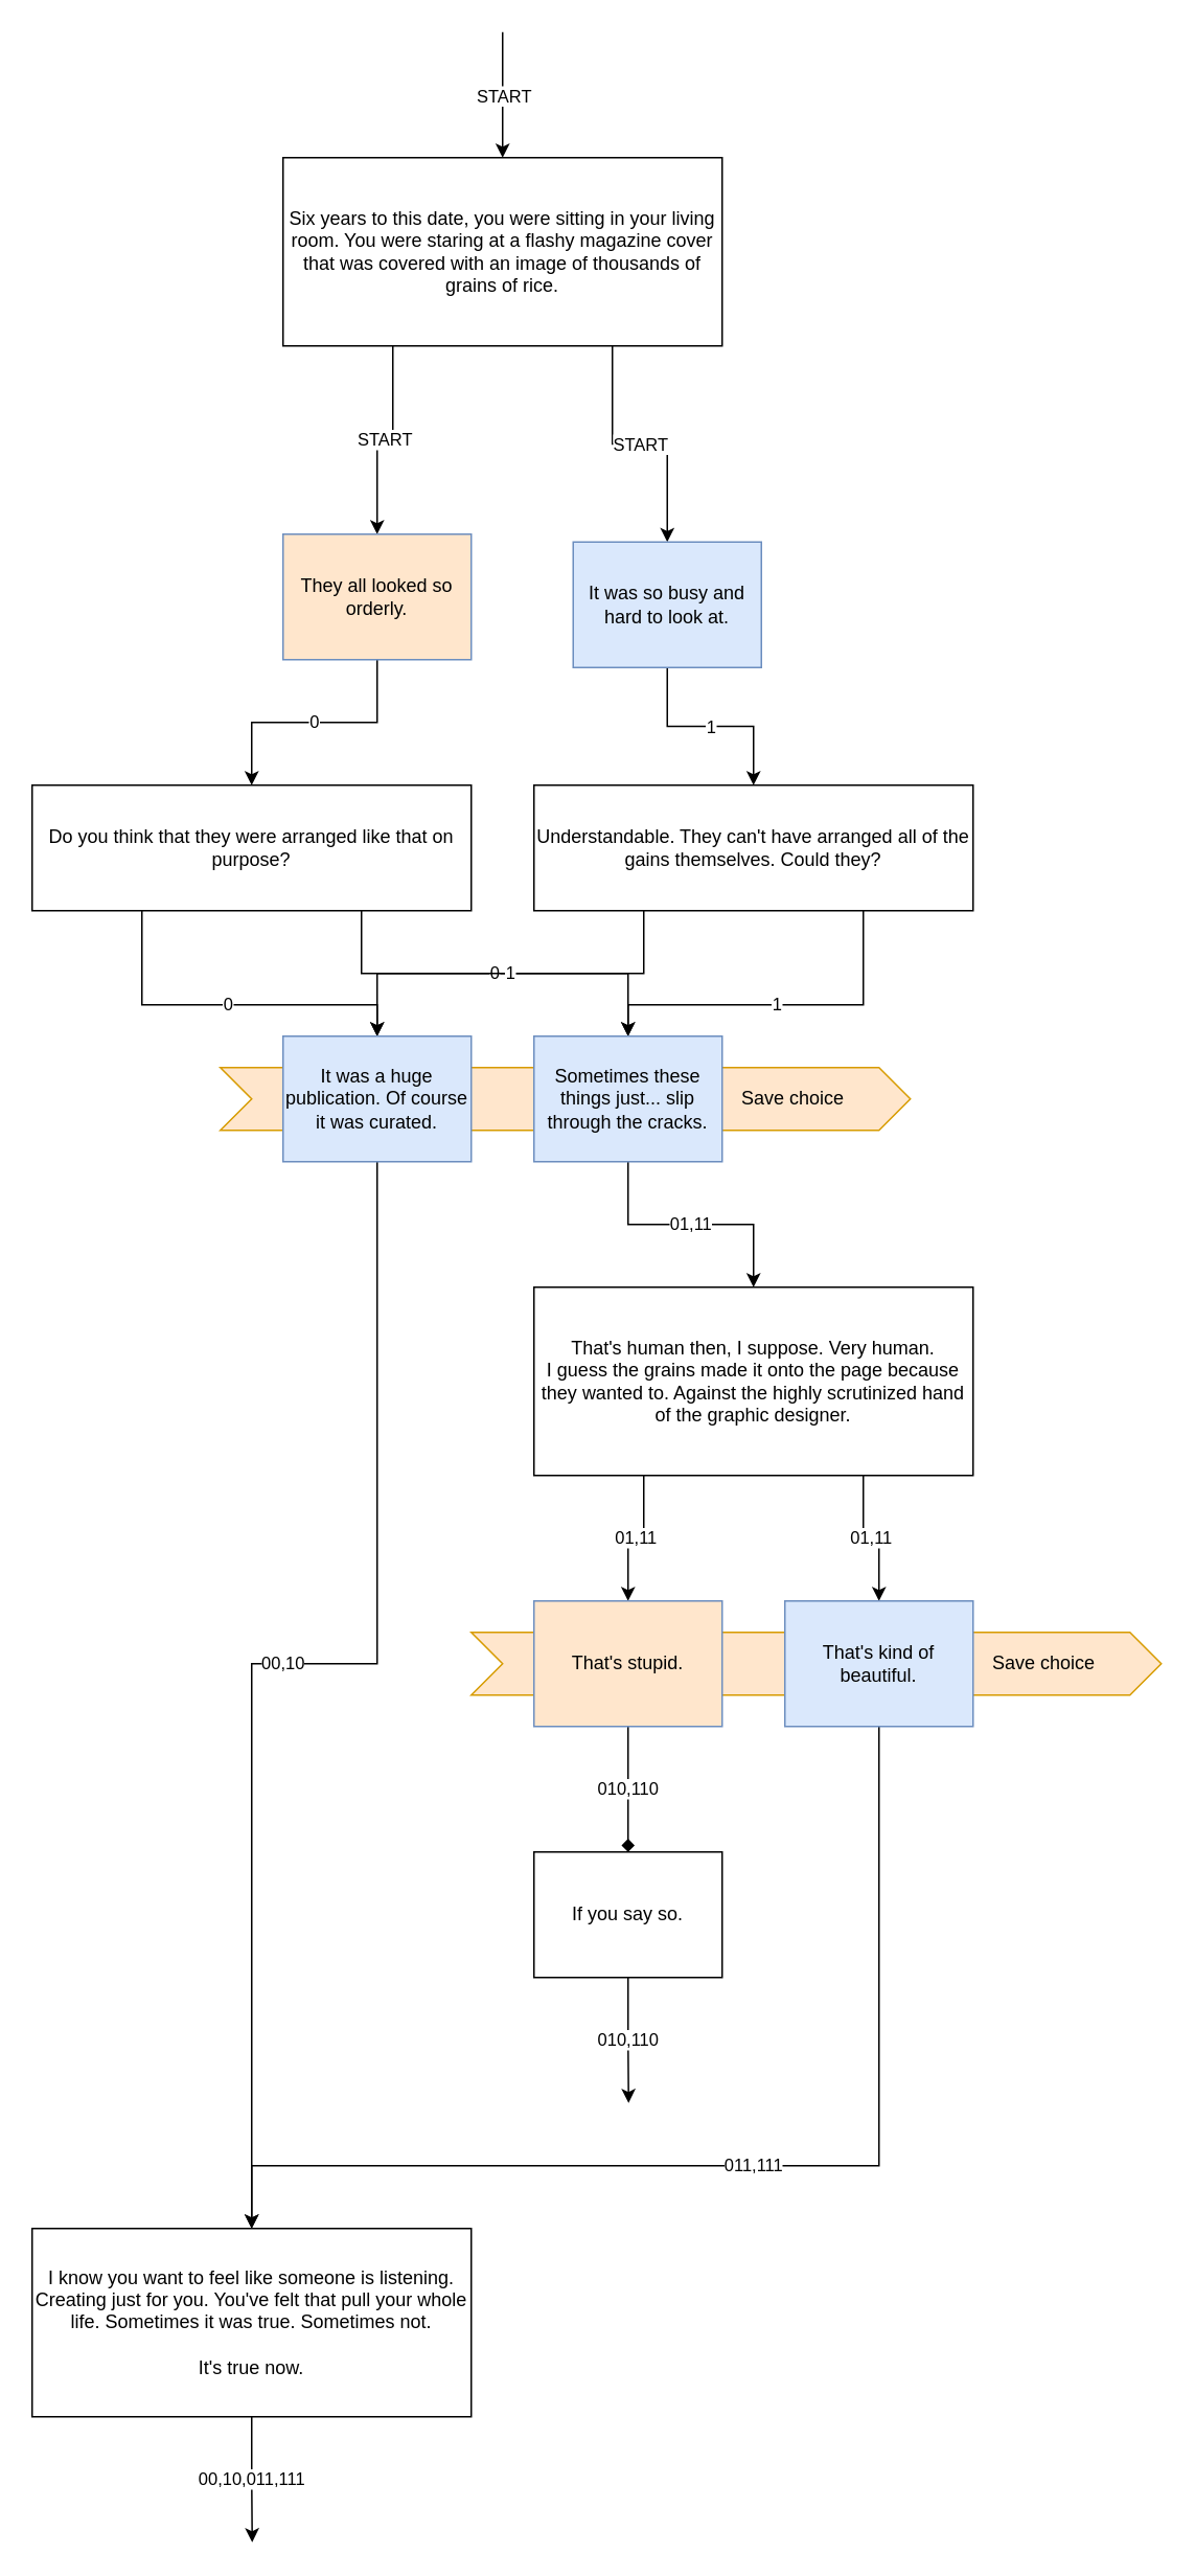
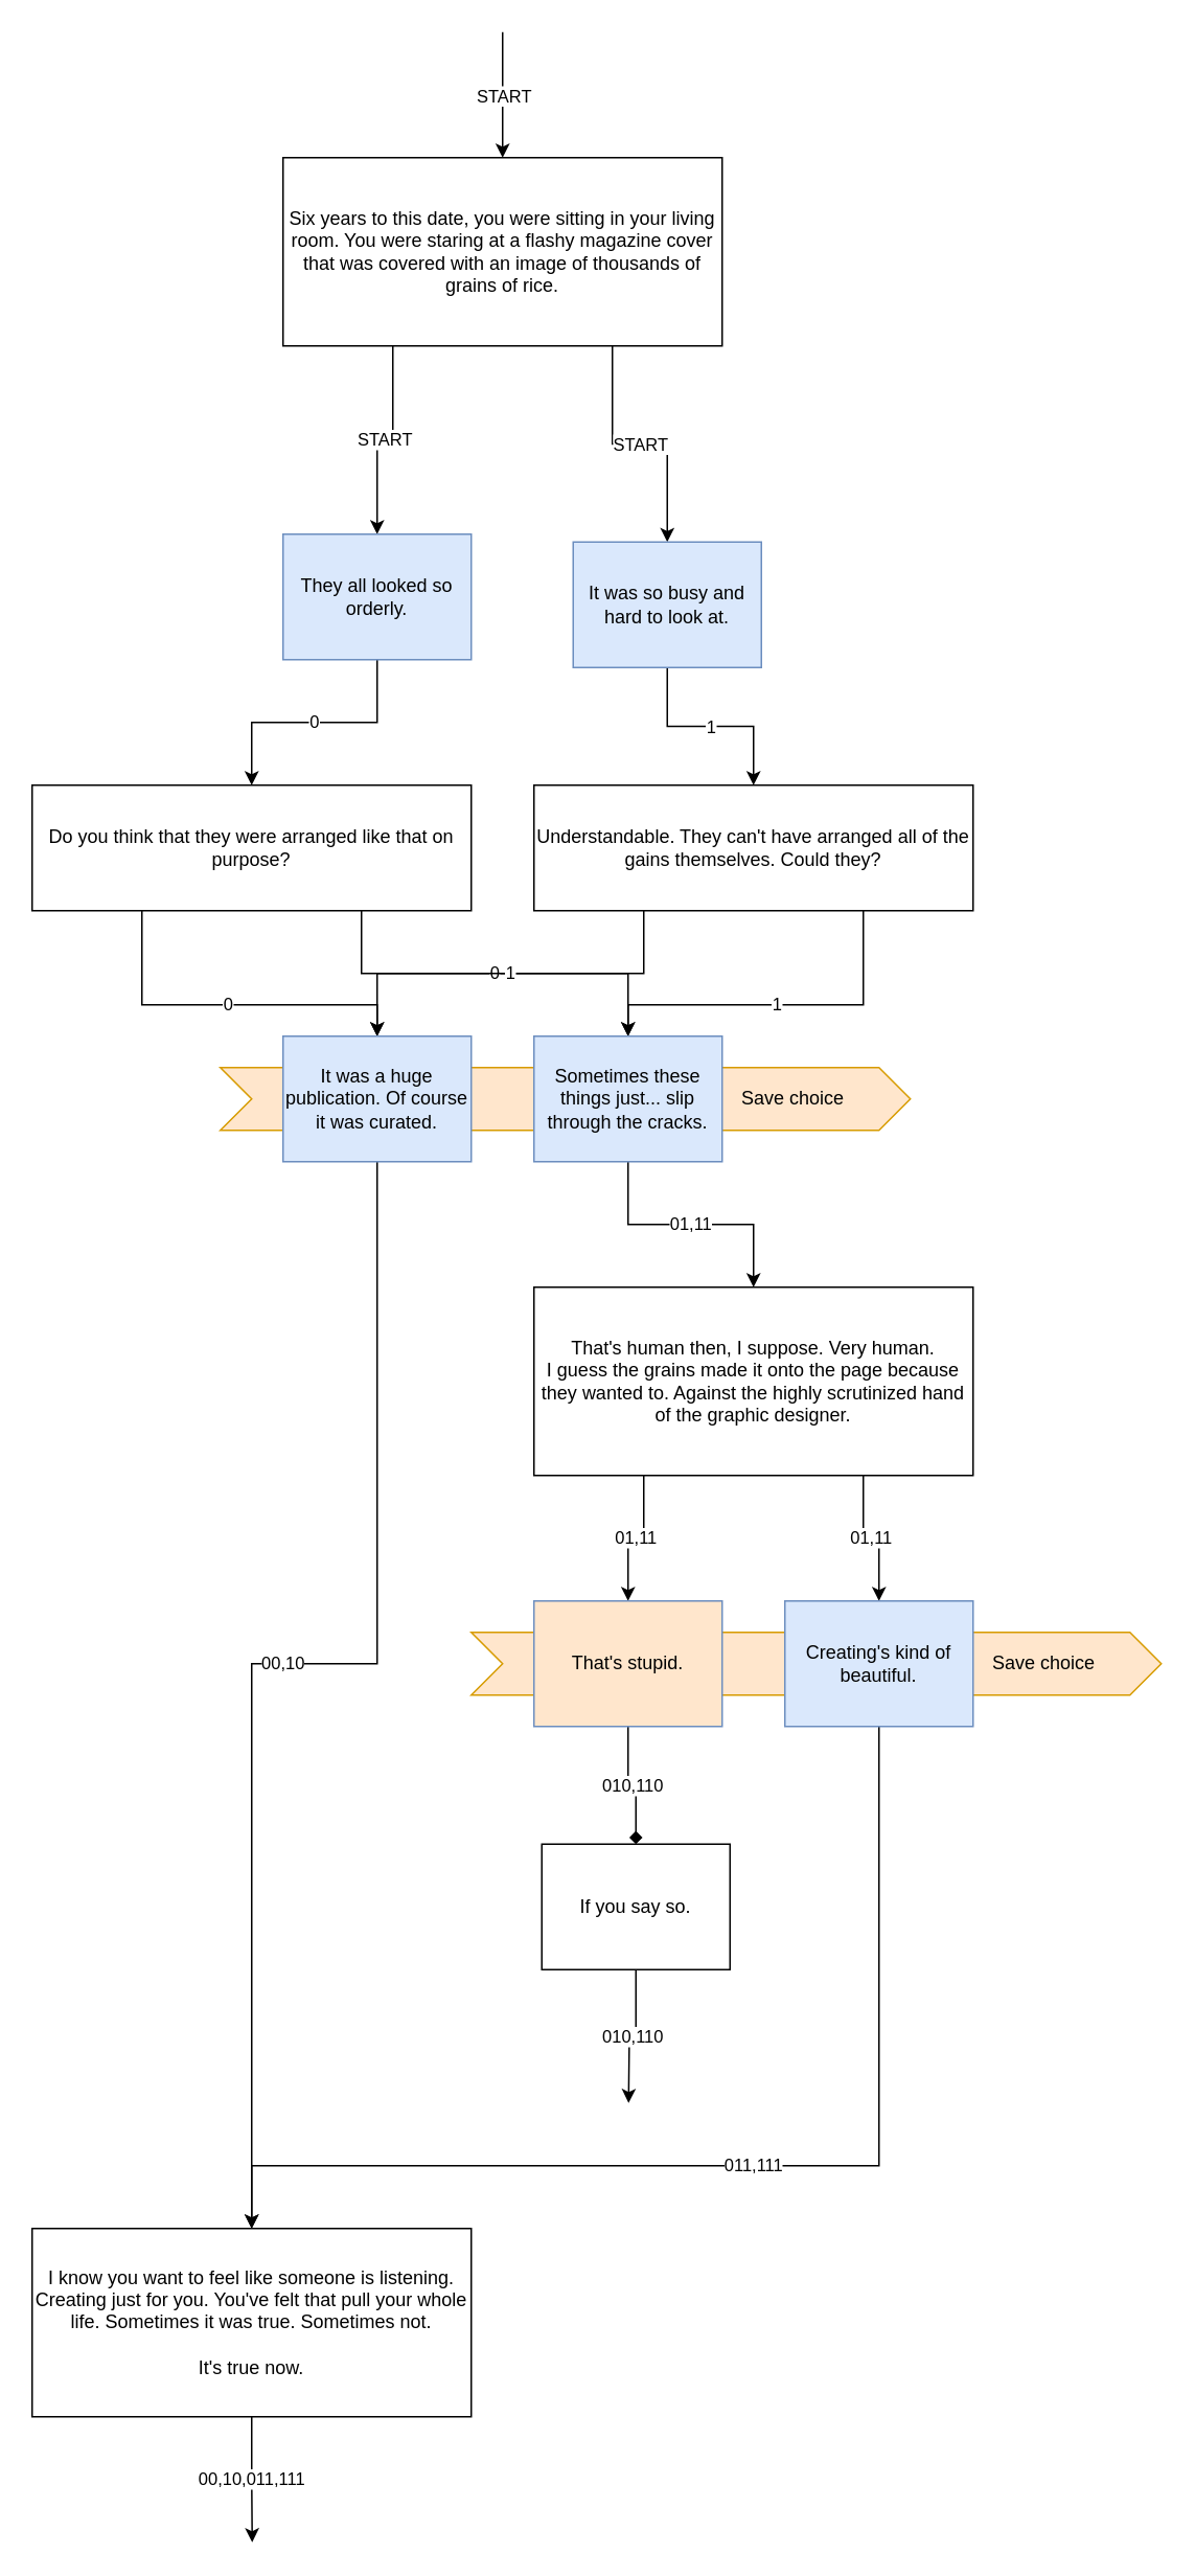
- <mxCell id="9" value="They all looked so orderly." style="rounded=0;whiteSpace=wrap;html=1;fillColor=#ffe6cc;strokeColor=#6c8ebf;" parent="1" vertex="1"><mxGeometry x="180" y="340" width="120" height="80" as="geometry" /></mxCell>
+ <mxCell id="9" value="They all looked so orderly." style="rounded=0;whiteSpace=wrap;html=1;fillColor=#dae8fc;strokeColor=#6c8ebf;" parent="1" vertex="1"><mxGeometry x="180" y="340" width="120" height="80" as="geometry" /></mxCell>
- <mxCell id="30" value="That's kind of beautiful." style="rounded=0;whiteSpace=wrap;html=1;fillColor=#dae8fc;strokeColor=#6c8ebf;" parent="1" vertex="1"><mxGeometry x="500" y="1020" width="120" height="80" as="geometry" /></mxCell>
+ <mxCell id="30" value="Creating's kind of beautiful." style="rounded=0;whiteSpace=wrap;html=1;fillColor=#dae8fc;strokeColor=#6c8ebf;" parent="1" vertex="1"><mxGeometry x="500" y="1020" width="120" height="80" as="geometry" /></mxCell>
- <mxCell id="32" value="If you say so." style="rounded=0;whiteSpace=wrap;html=1;" parent="1" vertex="1"><mxGeometry x="340" y="1180" width="120" height="80" as="geometry" /></mxCell>
+ <mxCell id="32" value="If you say so." style="rounded=0;whiteSpace=wrap;html=1;" parent="1" vertex="1"><mxGeometry x="345" y="1175" width="120" height="80" as="geometry" /></mxCell>
